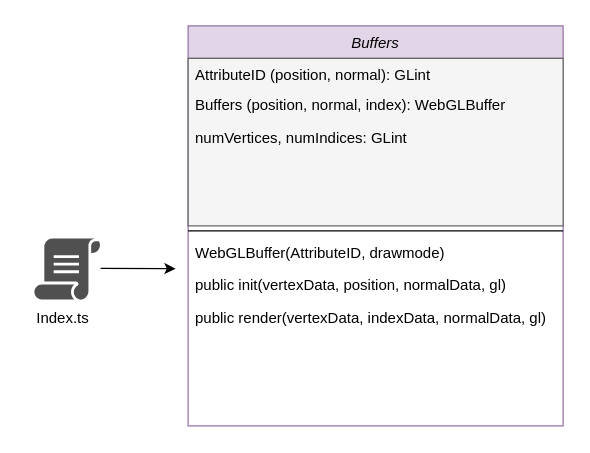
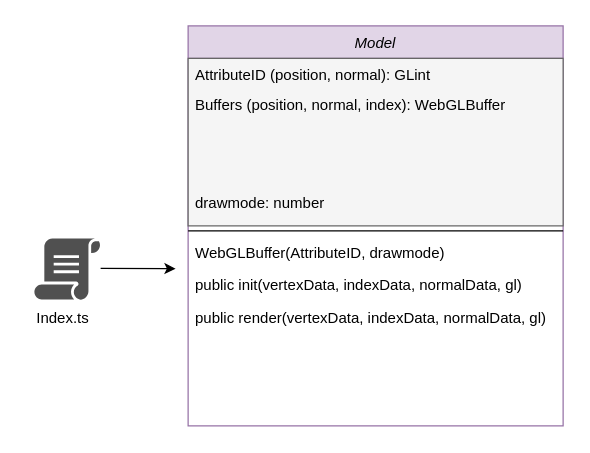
- <mxCell id="2" value="Buffers" style="swimlane;fontStyle=2;align=center;verticalAlign=top;childLayout=stackLayout;horizontal=1;startSize=26;horizontalStack=0;resizeParent=1;resizeLast=0;collapsible=1;marginBottom=0;rounded=0;shadow=0;strokeWidth=1;fillColor=#e1d5e7;strokeColor=#9673a6;" parent="1" vertex="1"><mxGeometry x="150" y="20" width="300" height="320" as="geometry"><mxRectangle x="230" y="140" width="160" height="26" as="alternateBounds" /></mxGeometry></mxCell>
+ <mxCell id="2" value="Model" style="swimlane;fontStyle=2;align=center;verticalAlign=top;childLayout=stackLayout;horizontal=1;startSize=26;horizontalStack=0;resizeParent=1;resizeLast=0;collapsible=1;marginBottom=0;rounded=0;shadow=0;strokeWidth=1;fillColor=#e1d5e7;strokeColor=#9673a6;" parent="1" vertex="1"><mxGeometry x="150" y="20" width="300" height="320" as="geometry"><mxRectangle x="230" y="140" width="160" height="26" as="alternateBounds" /></mxGeometry></mxCell>
- <mxCell id="7" value="numVertices, numIndices: GLint" style="text;align=left;verticalAlign=top;spacingLeft=4;spacingRight=4;overflow=hidden;rotatable=0;points=[[0,0.5],[1,0.5]];portConstraint=eastwest;rounded=0;shadow=0;html=0;" parent="3" vertex="1"><mxGeometry y="50" width="300" height="26" as="geometry" /></mxCell>
+ <mxCell id="8" value="drawmode: number" style="text;align=left;verticalAlign=top;spacingLeft=4;spacingRight=4;overflow=hidden;rotatable=0;points=[[0,0.5],[1,0.5]];portConstraint=eastwest;rounded=0;shadow=0;html=0;" vertex="1" parent="3"><mxGeometry y="102" width="300" height="26" as="geometry" /></mxCell>
- <mxCell id="11" value="public init(vertexData, position, normalData, gl)" style="text;align=left;verticalAlign=top;spacingLeft=4;spacingRight=4;overflow=hidden;rotatable=0;points=[[0,0.5],[1,0.5]];portConstraint=eastwest;rounded=0;shadow=0;html=0;" vertex="1" parent="2"><mxGeometry y="194" width="300" height="26" as="geometry" /></mxCell>
+ <mxCell id="11" value="public init(vertexData, indexData, normalData, gl)" style="text;align=left;verticalAlign=top;spacingLeft=4;spacingRight=4;overflow=hidden;rotatable=0;points=[[0,0.5],[1,0.5]];portConstraint=eastwest;rounded=0;shadow=0;html=0;" vertex="1" parent="2"><mxGeometry y="194" width="300" height="26" as="geometry" /></mxCell>
